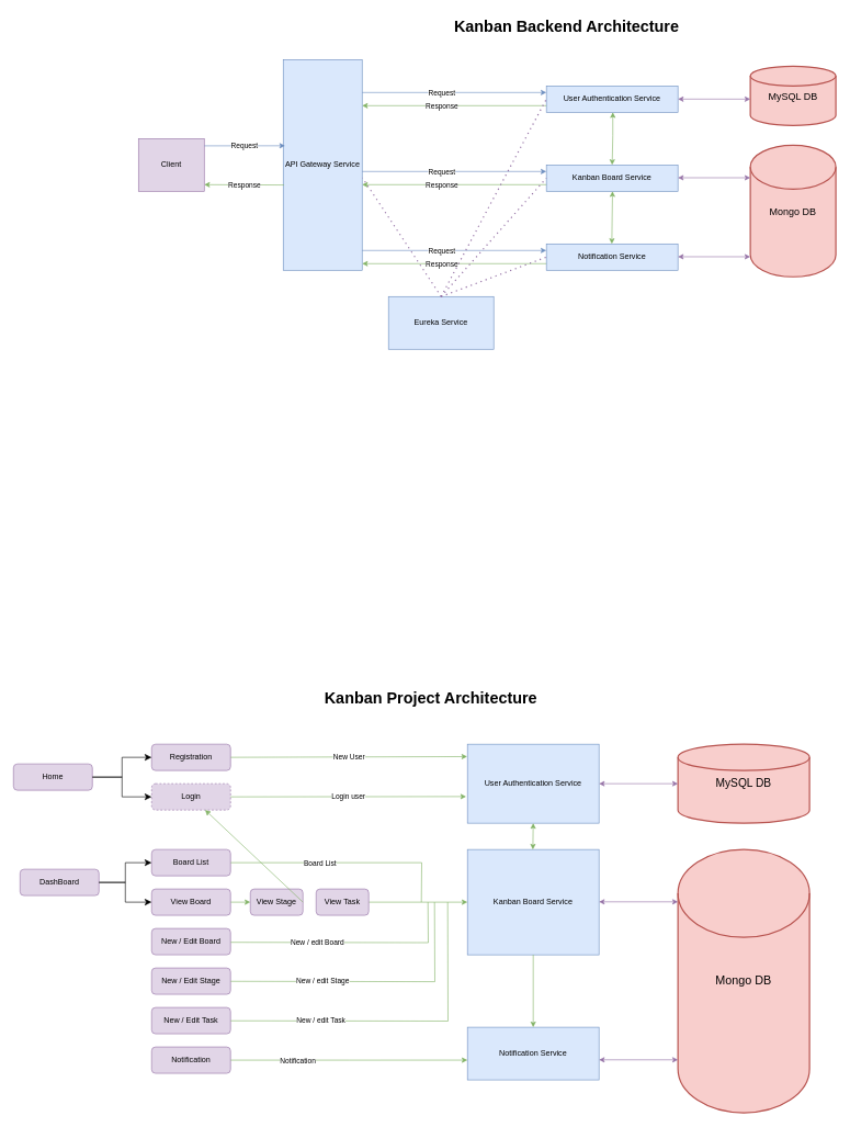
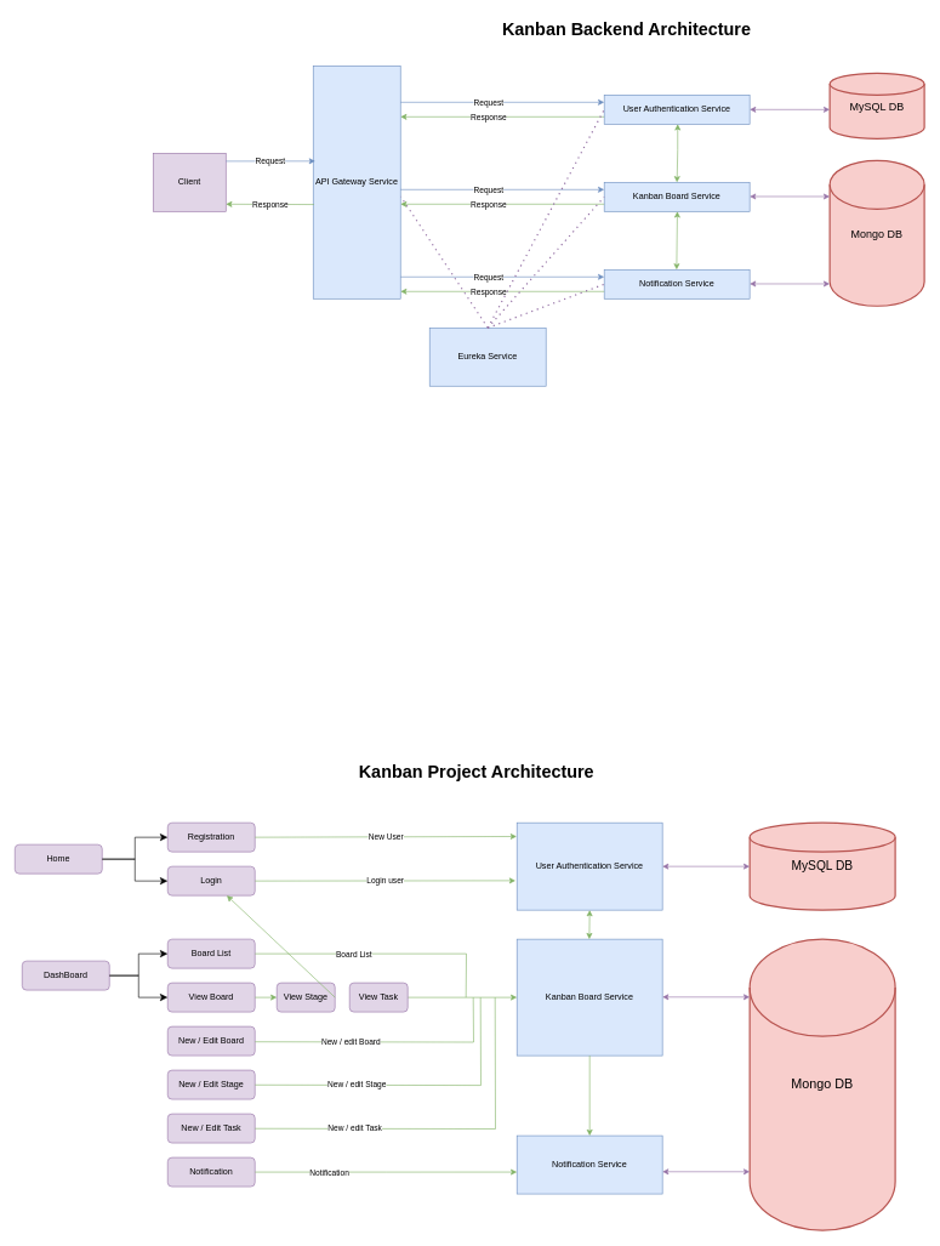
- <mxCell id="6" value="Login" style="rounded=1;whiteSpace=wrap;html=1;fillColor=#e1d5e7;strokeColor=#9673a6;dashed=1;" parent="1" vertex="1"><mxGeometry x="230" y="1190" width="120" height="40" as="geometry" /></mxCell>
+ <mxCell id="6" value="Login" style="rounded=1;whiteSpace=wrap;html=1;fillColor=#e1d5e7;strokeColor=#9673a6;" parent="1" vertex="1"><mxGeometry x="230" y="1190" width="120" height="40" as="geometry" /></mxCell>
